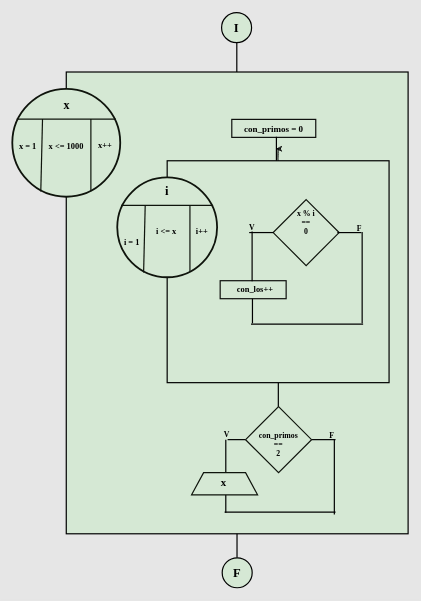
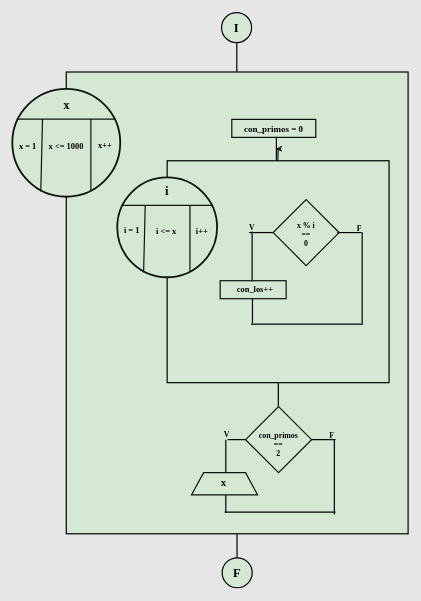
- <mxCell id="23" value="&lt;b&gt;&lt;font style=&quot;font-size: 13px;&quot; color=&quot;#000000&quot; face=&quot;Comic Sans MS&quot;&gt;x % i&lt;/font&gt;&lt;/b&gt;&lt;div&gt;&lt;font face=&quot;Comic Sans MS&quot; color=&quot;#000000&quot;&gt;&lt;span style=&quot;font-size: 13px;&quot;&gt;&lt;b&gt;==&lt;/b&gt;&lt;/span&gt;&lt;/font&gt;&lt;/div&gt;&lt;div&gt;&lt;font face=&quot;Comic Sans MS&quot; color=&quot;#000000&quot;&gt;&lt;span style=&quot;font-size: 13px;&quot;&gt;&lt;b&gt;0&lt;/b&gt;&lt;/span&gt;&lt;/font&gt;&lt;/div&gt;" style="text;strokeColor=none;align=center;fillColor=none;html=1;verticalAlign=middle;whiteSpace=wrap;rounded=0;fontFamily=Architects Daughter;fontSource=https%3A%2F%2Ffonts.googleapis.com%2Fcss%3Ffamily%3DArchitects%2BDaughter;container=0;" vertex="1" parent="2"><mxGeometry x="460" y="324.75" width="60" height="50" as="geometry" /></mxCell>
+ <mxCell id="23" value="&lt;b&gt;&lt;font style=&quot;font-size: 13px;&quot; color=&quot;#000000&quot; face=&quot;Comic Sans MS&quot;&gt;x % i&lt;/font&gt;&lt;/b&gt;&lt;div&gt;&lt;font face=&quot;Comic Sans MS&quot; color=&quot;#000000&quot;&gt;&lt;span style=&quot;font-size: 13px;&quot;&gt;&lt;b&gt;==&lt;/b&gt;&lt;/span&gt;&lt;/font&gt;&lt;/div&gt;&lt;div&gt;&lt;font face=&quot;Comic Sans MS&quot; color=&quot;#000000&quot;&gt;&lt;span style=&quot;font-size: 13px;&quot;&gt;&lt;b&gt;0&lt;/b&gt;&lt;/span&gt;&lt;/font&gt;&lt;/div&gt;" style="text;strokeColor=none;align=center;fillColor=none;html=1;verticalAlign=middle;whiteSpace=wrap;rounded=0;fontFamily=Architects Daughter;fontSource=https%3A%2F%2Ffonts.googleapis.com%2Fcss%3Ffamily%3DArchitects%2BDaughter;container=0;" vertex="1" parent="2"><mxGeometry x="460" y="344.75" width="60" height="50" as="geometry" /></mxCell>
- <mxCell id="19" value="&lt;b&gt;&lt;font color=&quot;#000000&quot; style=&quot;font-size: 14px;&quot; face=&quot;Comic Sans MS&quot;&gt;i = 1&lt;/font&gt;&lt;/b&gt;" style="text;strokeColor=none;align=center;fillColor=none;html=1;verticalAlign=middle;whiteSpace=wrap;rounded=0;fontFamily=Architects Daughter;fontSource=https%3A%2F%2Ffonts.googleapis.com%2Fcss%3Ffamily%3DArchitects%2BDaughter;container=0;" vertex="1" parent="2"><mxGeometry x="180.55" y="375.225" width="37" height="18.5" as="geometry" /></mxCell>
+ <mxCell id="19" value="&lt;b&gt;&lt;font color=&quot;#000000&quot; style=&quot;font-size: 14px;&quot; face=&quot;Comic Sans MS&quot;&gt;i = 1&lt;/font&gt;&lt;/b&gt;" style="text;strokeColor=none;align=center;fillColor=none;html=1;verticalAlign=middle;whiteSpace=wrap;rounded=0;fontFamily=Architects Daughter;fontSource=https%3A%2F%2Ffonts.googleapis.com%2Fcss%3Ffamily%3DArchitects%2BDaughter;container=0;" vertex="1" parent="2"><mxGeometry x="180.55" y="355.225" width="37" height="18.5" as="geometry" /></mxCell>
